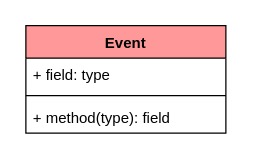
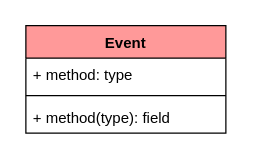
- <mxCell id="3" value="+ field: type" style="text;strokeColor=none;fillColor=none;align=left;verticalAlign=top;spacingLeft=4;spacingRight=4;overflow=hidden;rotatable=0;points=[[0,0.5],[1,0.5]];portConstraint=eastwest;" vertex="1" parent="2"><mxGeometry y="26" width="160" height="26" as="geometry" /></mxCell>
+ <mxCell id="3" value="+ method: type" style="text;strokeColor=none;fillColor=none;align=left;verticalAlign=top;spacingLeft=4;spacingRight=4;overflow=hidden;rotatable=0;points=[[0,0.5],[1,0.5]];portConstraint=eastwest;" vertex="1" parent="2"><mxGeometry y="26" width="160" height="26" as="geometry" /></mxCell>
